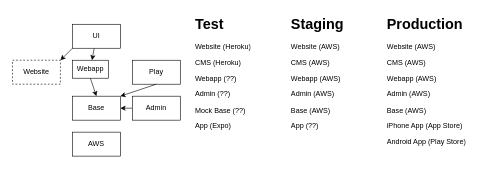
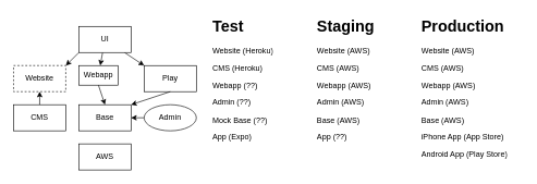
+ <mxCell id="7" value="" style="edgeStyle=none;rounded=0;orthogonalLoop=1;jettySize=auto;html=1;entryX=0;entryY=0;entryDx=0;entryDy=0;" edge="1" parent="1" source="8" target="4"><mxGeometry relative="1" as="geometry" /></mxCell>
+ <mxCell id="9" value="" style="edgeStyle=none;rounded=0;orthogonalLoop=1;jettySize=auto;html=1;" edge="1" parent="1" source="10" target="2"><mxGeometry relative="1" as="geometry" /></mxCell>
+ <mxCell id="10" value="CMS" style="rounded=0;whiteSpace=wrap;html=1;" vertex="1" parent="1"><mxGeometry x="20" y="160" width="80" height="40" as="geometry" /></mxCell>
- <mxCell id="18" value="Admin" style="rounded=0;whiteSpace=wrap;html=1;" vertex="1" parent="1"><mxGeometry x="220" y="160" width="80" height="40" as="geometry" /></mxCell>
+ <mxCell id="18" value="Admin" style="ellipse;whiteSpace=wrap;html=1;" vertex="1" parent="1"><mxGeometry x="220" y="160" width="80" height="40" as="geometry" /></mxCell>
